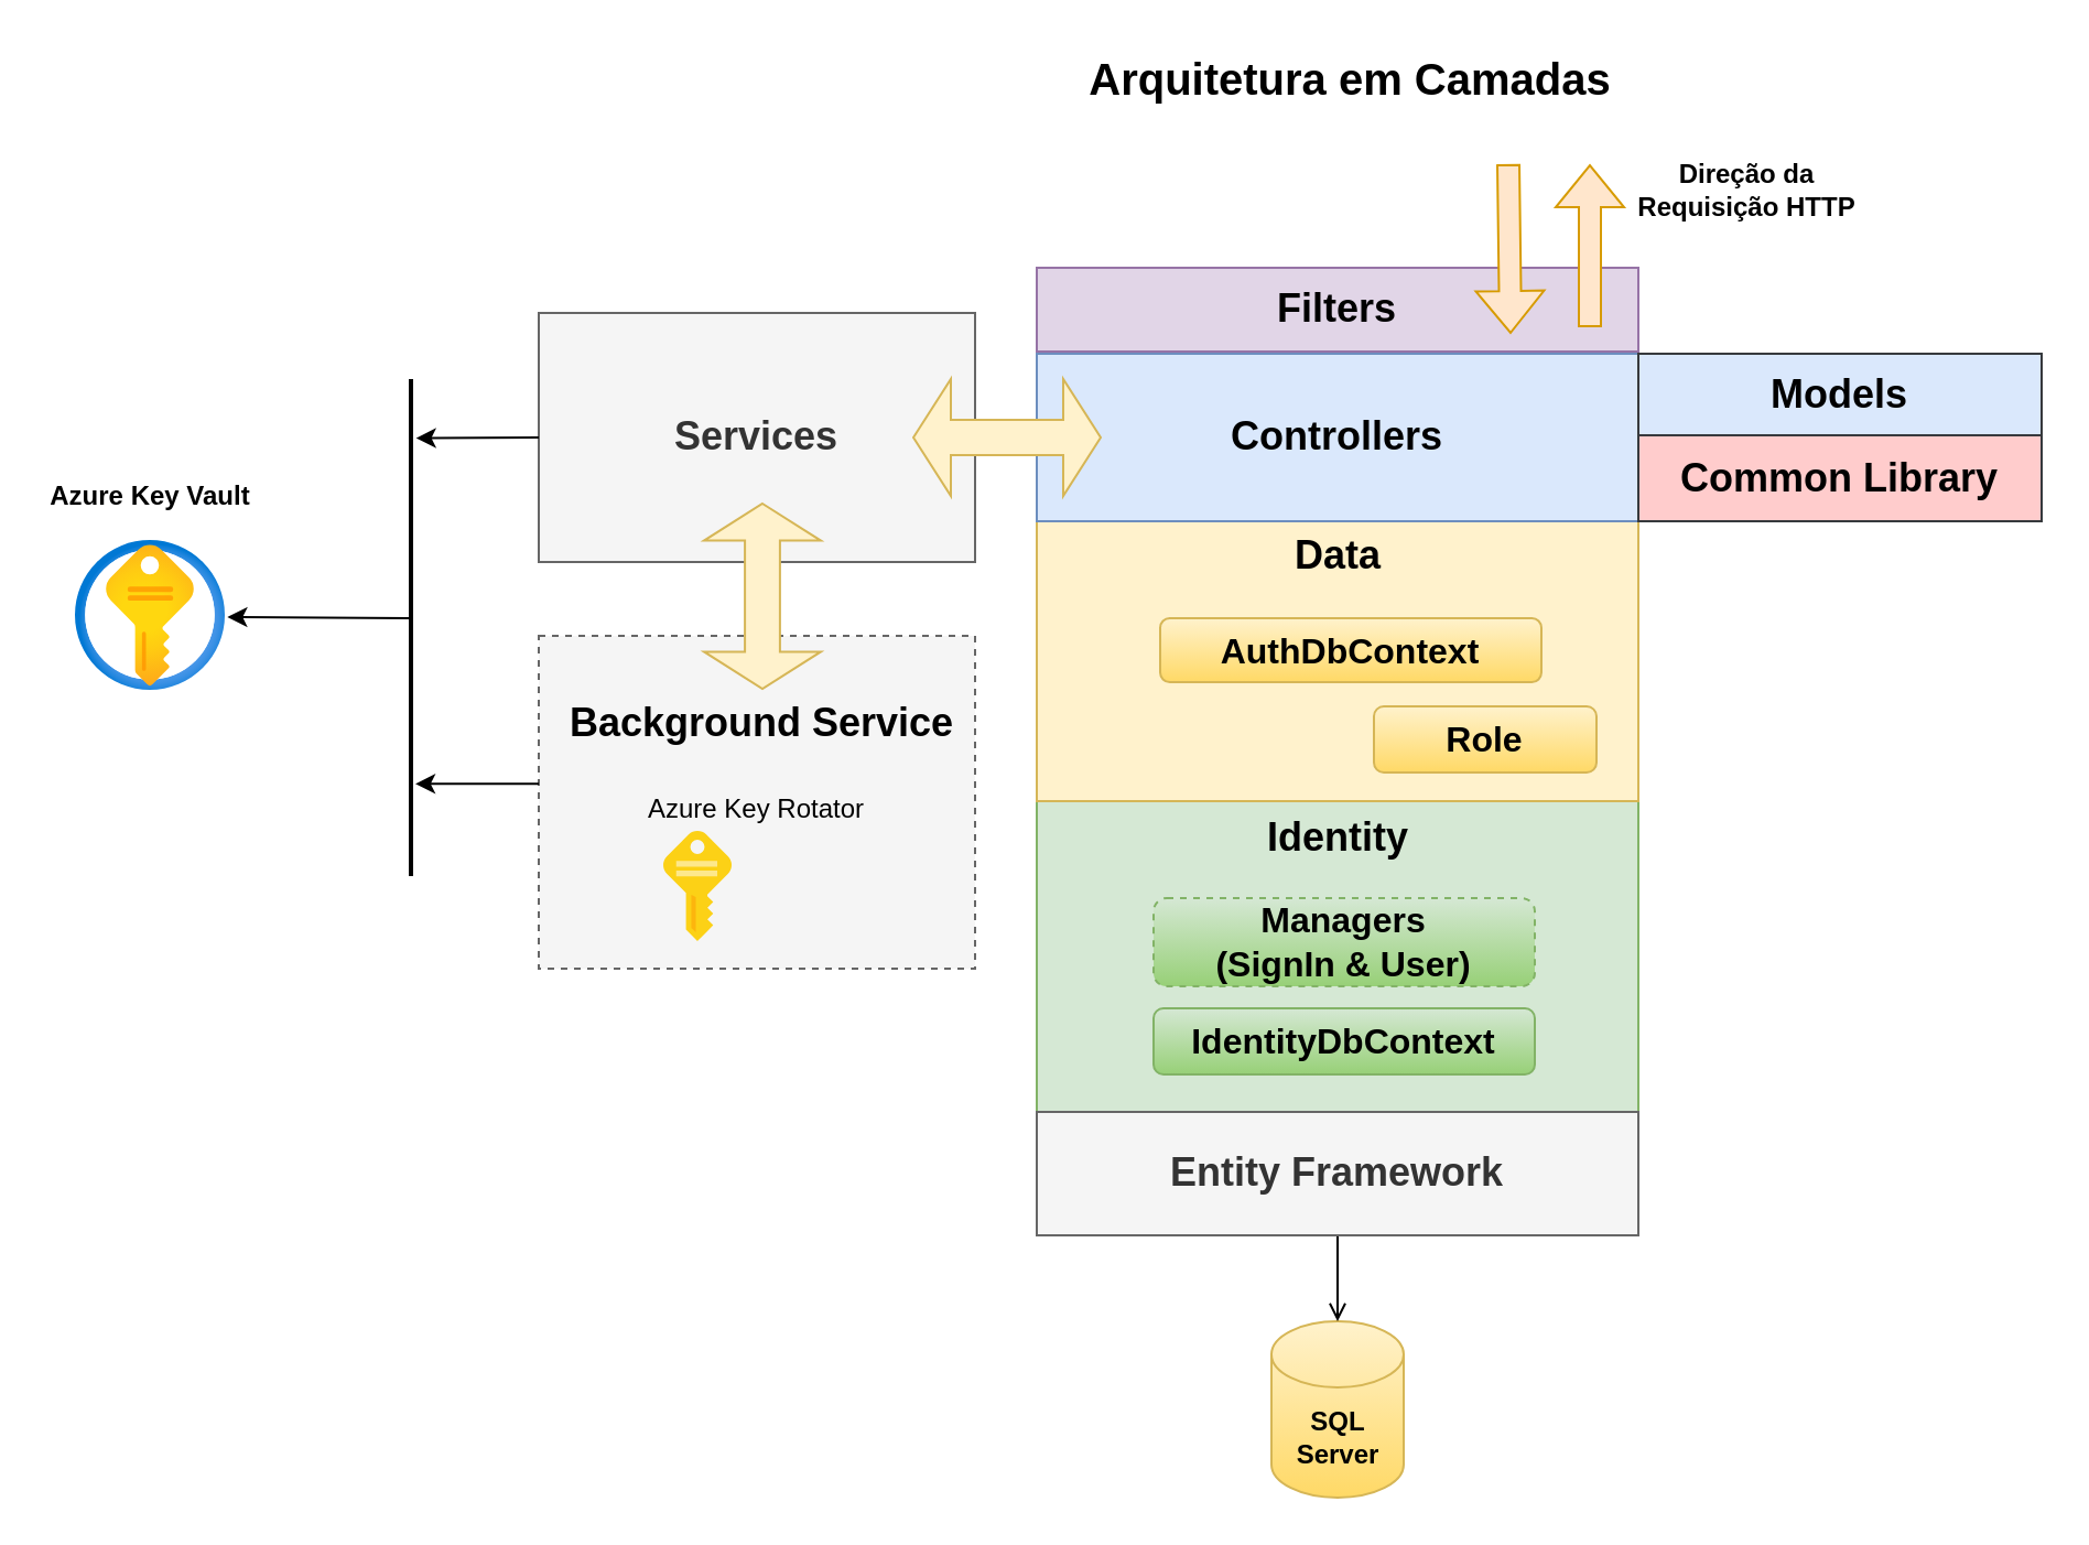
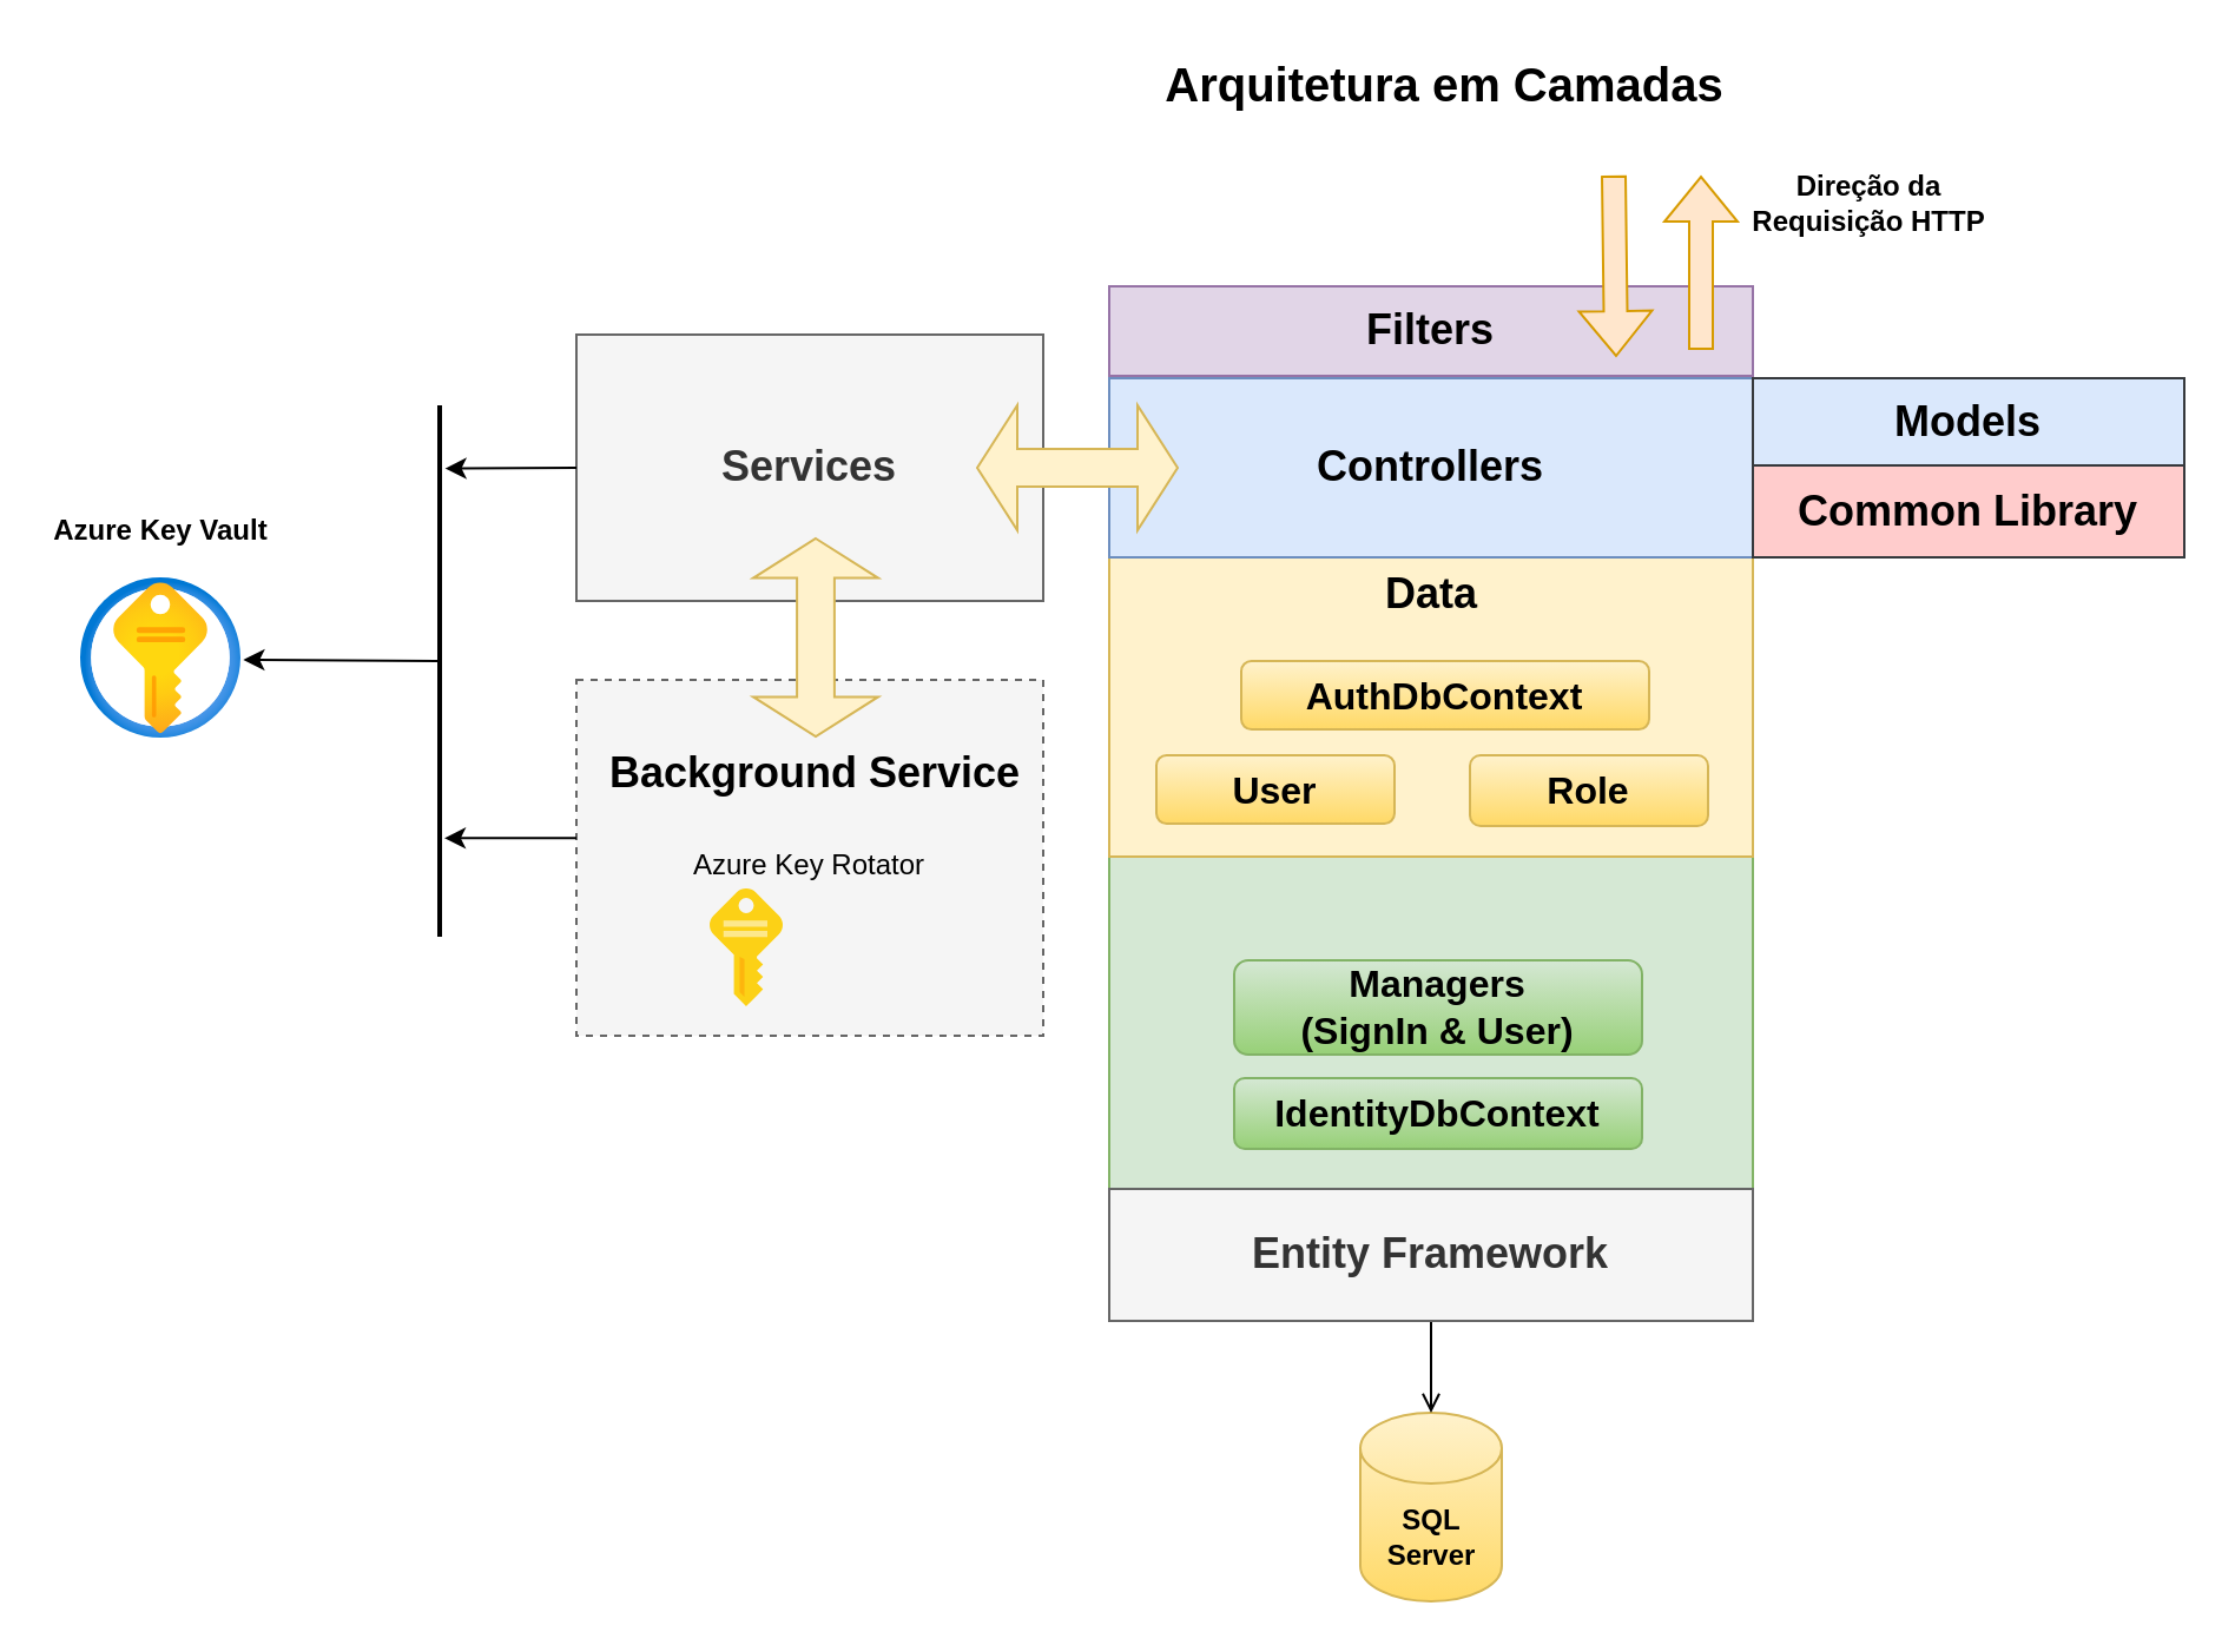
+ <mxCell id="15" value="&lt;font size=&quot;1&quot; style=&quot;&quot;&gt;&lt;b style=&quot;font-size: 16px;&quot;&gt;User&lt;/b&gt;&lt;/font&gt;" style="rounded=1;whiteSpace=wrap;html=1;fillColor=#fff2cc;strokeColor=#d6b656;gradientColor=#ffd966;" vertex="1" parent="1"><mxGeometry x="490" y="320" width="101" height="29" as="geometry" /></mxCell>
- <mxCell id="8" value="&lt;font size=&quot;1&quot; style=&quot;&quot;&gt;&lt;b style=&quot;font-size: 18px;&quot;&gt;Identity&lt;/b&gt;&lt;/font&gt;" style="text;html=1;strokeColor=none;fillColor=none;align=center;verticalAlign=middle;whiteSpace=wrap;rounded=0;" vertex="1" parent="6"><mxGeometry x="106.5" y="6" width="60" height="30" as="geometry" /></mxCell>
- <mxCell id="10" value="&lt;font size=&quot;1&quot; style=&quot;&quot;&gt;&lt;b style=&quot;font-size: 16px;&quot;&gt;Managers &lt;br&gt;(SignIn &amp;amp; User)&lt;br&gt;&lt;/b&gt;&lt;/font&gt;" style="rounded=1;whiteSpace=wrap;html=1;fillColor=#d5e8d4;strokeColor=#82b366;gradientColor=#97d077;dashed=1;" vertex="1" parent="6"><mxGeometry x="53" y="48" width="173" height="40" as="geometry" /></mxCell>
+ <mxCell id="10" value="&lt;font size=&quot;1&quot; style=&quot;&quot;&gt;&lt;b style=&quot;font-size: 16px;&quot;&gt;Managers &lt;br&gt;(SignIn &amp;amp; User)&lt;br&gt;&lt;/b&gt;&lt;/font&gt;" style="rounded=1;whiteSpace=wrap;html=1;fillColor=#d5e8d4;strokeColor=#82b366;gradientColor=#97d077;" vertex="1" parent="6"><mxGeometry x="53" y="48" width="173" height="40" as="geometry" /></mxCell>
